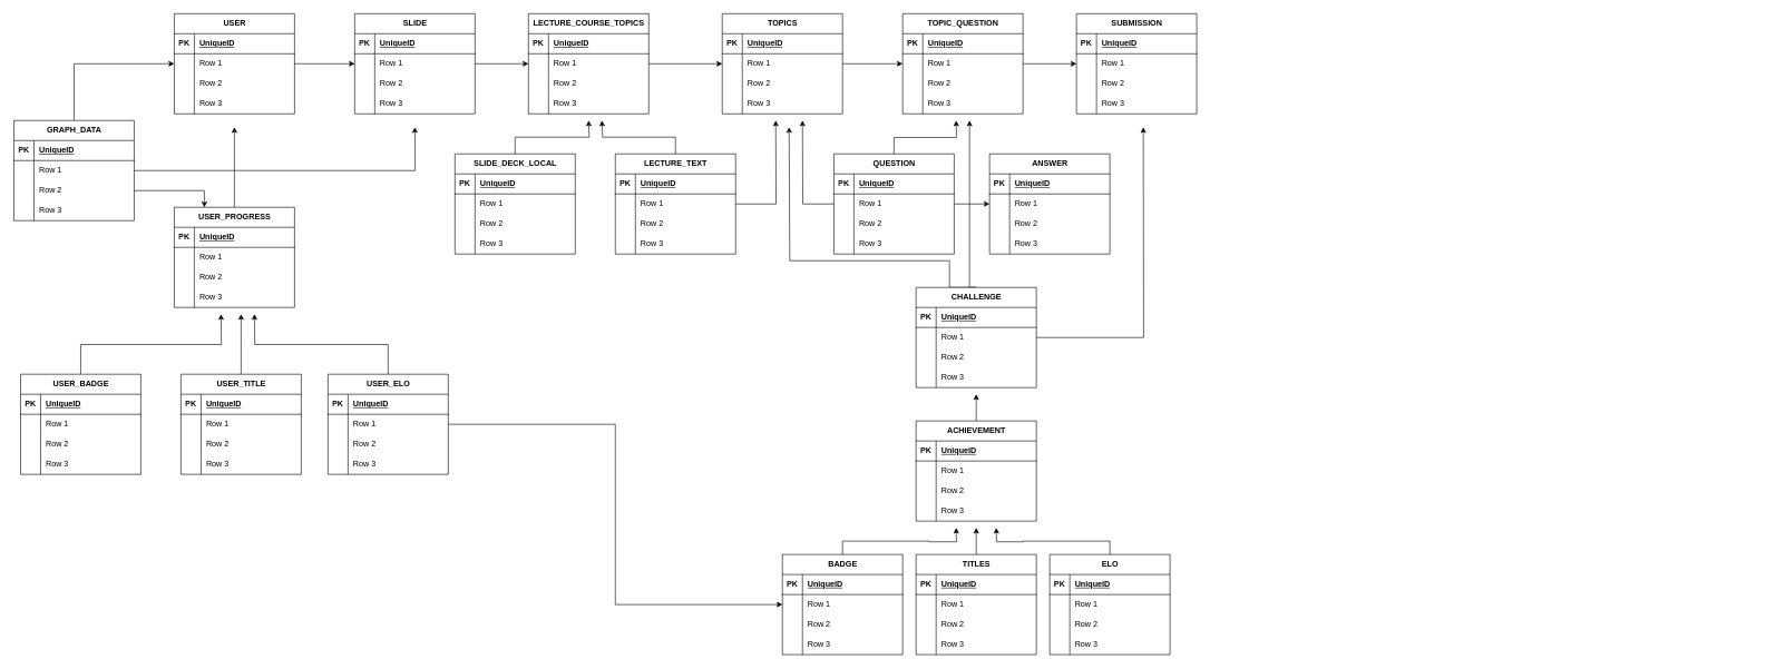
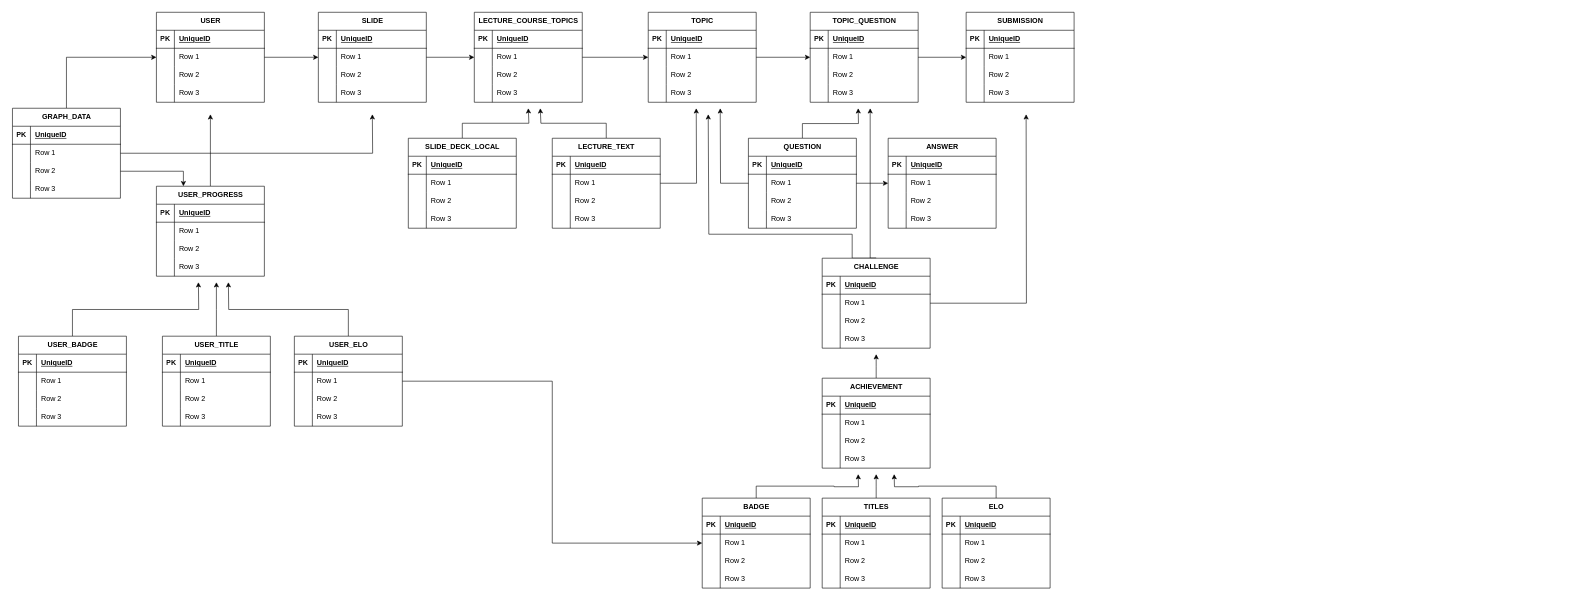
- <mxCell id="127" value="TOPICS" style="shape=table;startSize=30;container=1;collapsible=1;childLayout=tableLayout;fixedRows=1;rowLines=0;fontStyle=1;align=center;resizeLast=1;html=1;" vertex="1" parent="1"><mxGeometry x="1080" y="20" width="180" height="150" as="geometry" /></mxCell>
+ <mxCell id="127" value="TOPIC" style="shape=table;startSize=30;container=1;collapsible=1;childLayout=tableLayout;fixedRows=1;rowLines=0;fontStyle=1;align=center;resizeLast=1;html=1;" vertex="1" parent="1"><mxGeometry x="1080" y="20" width="180" height="150" as="geometry" /></mxCell>
